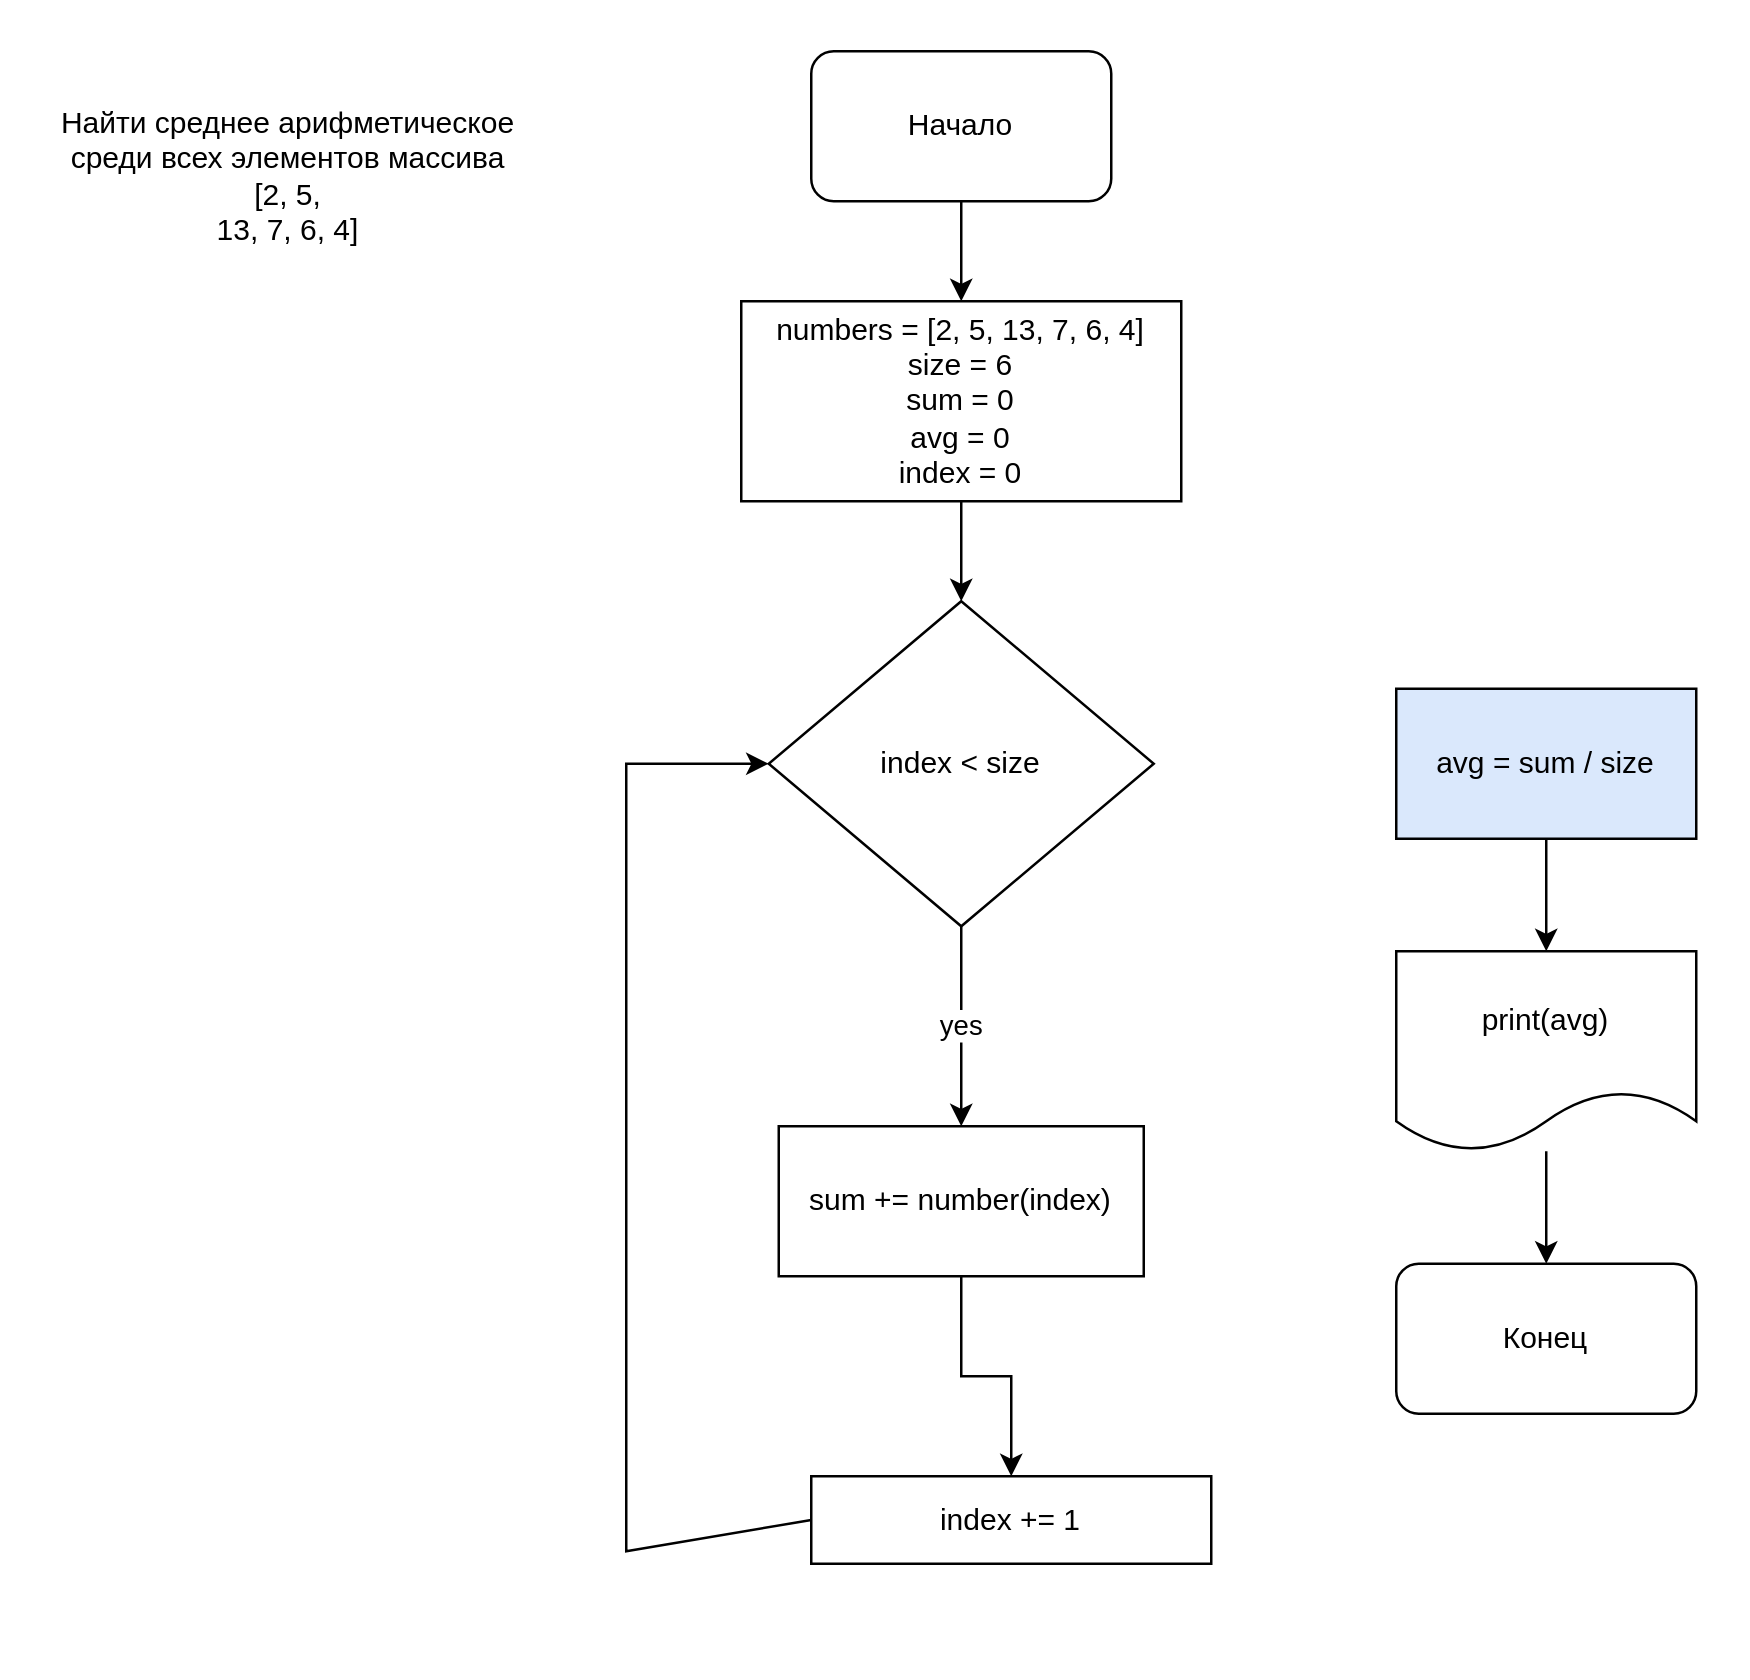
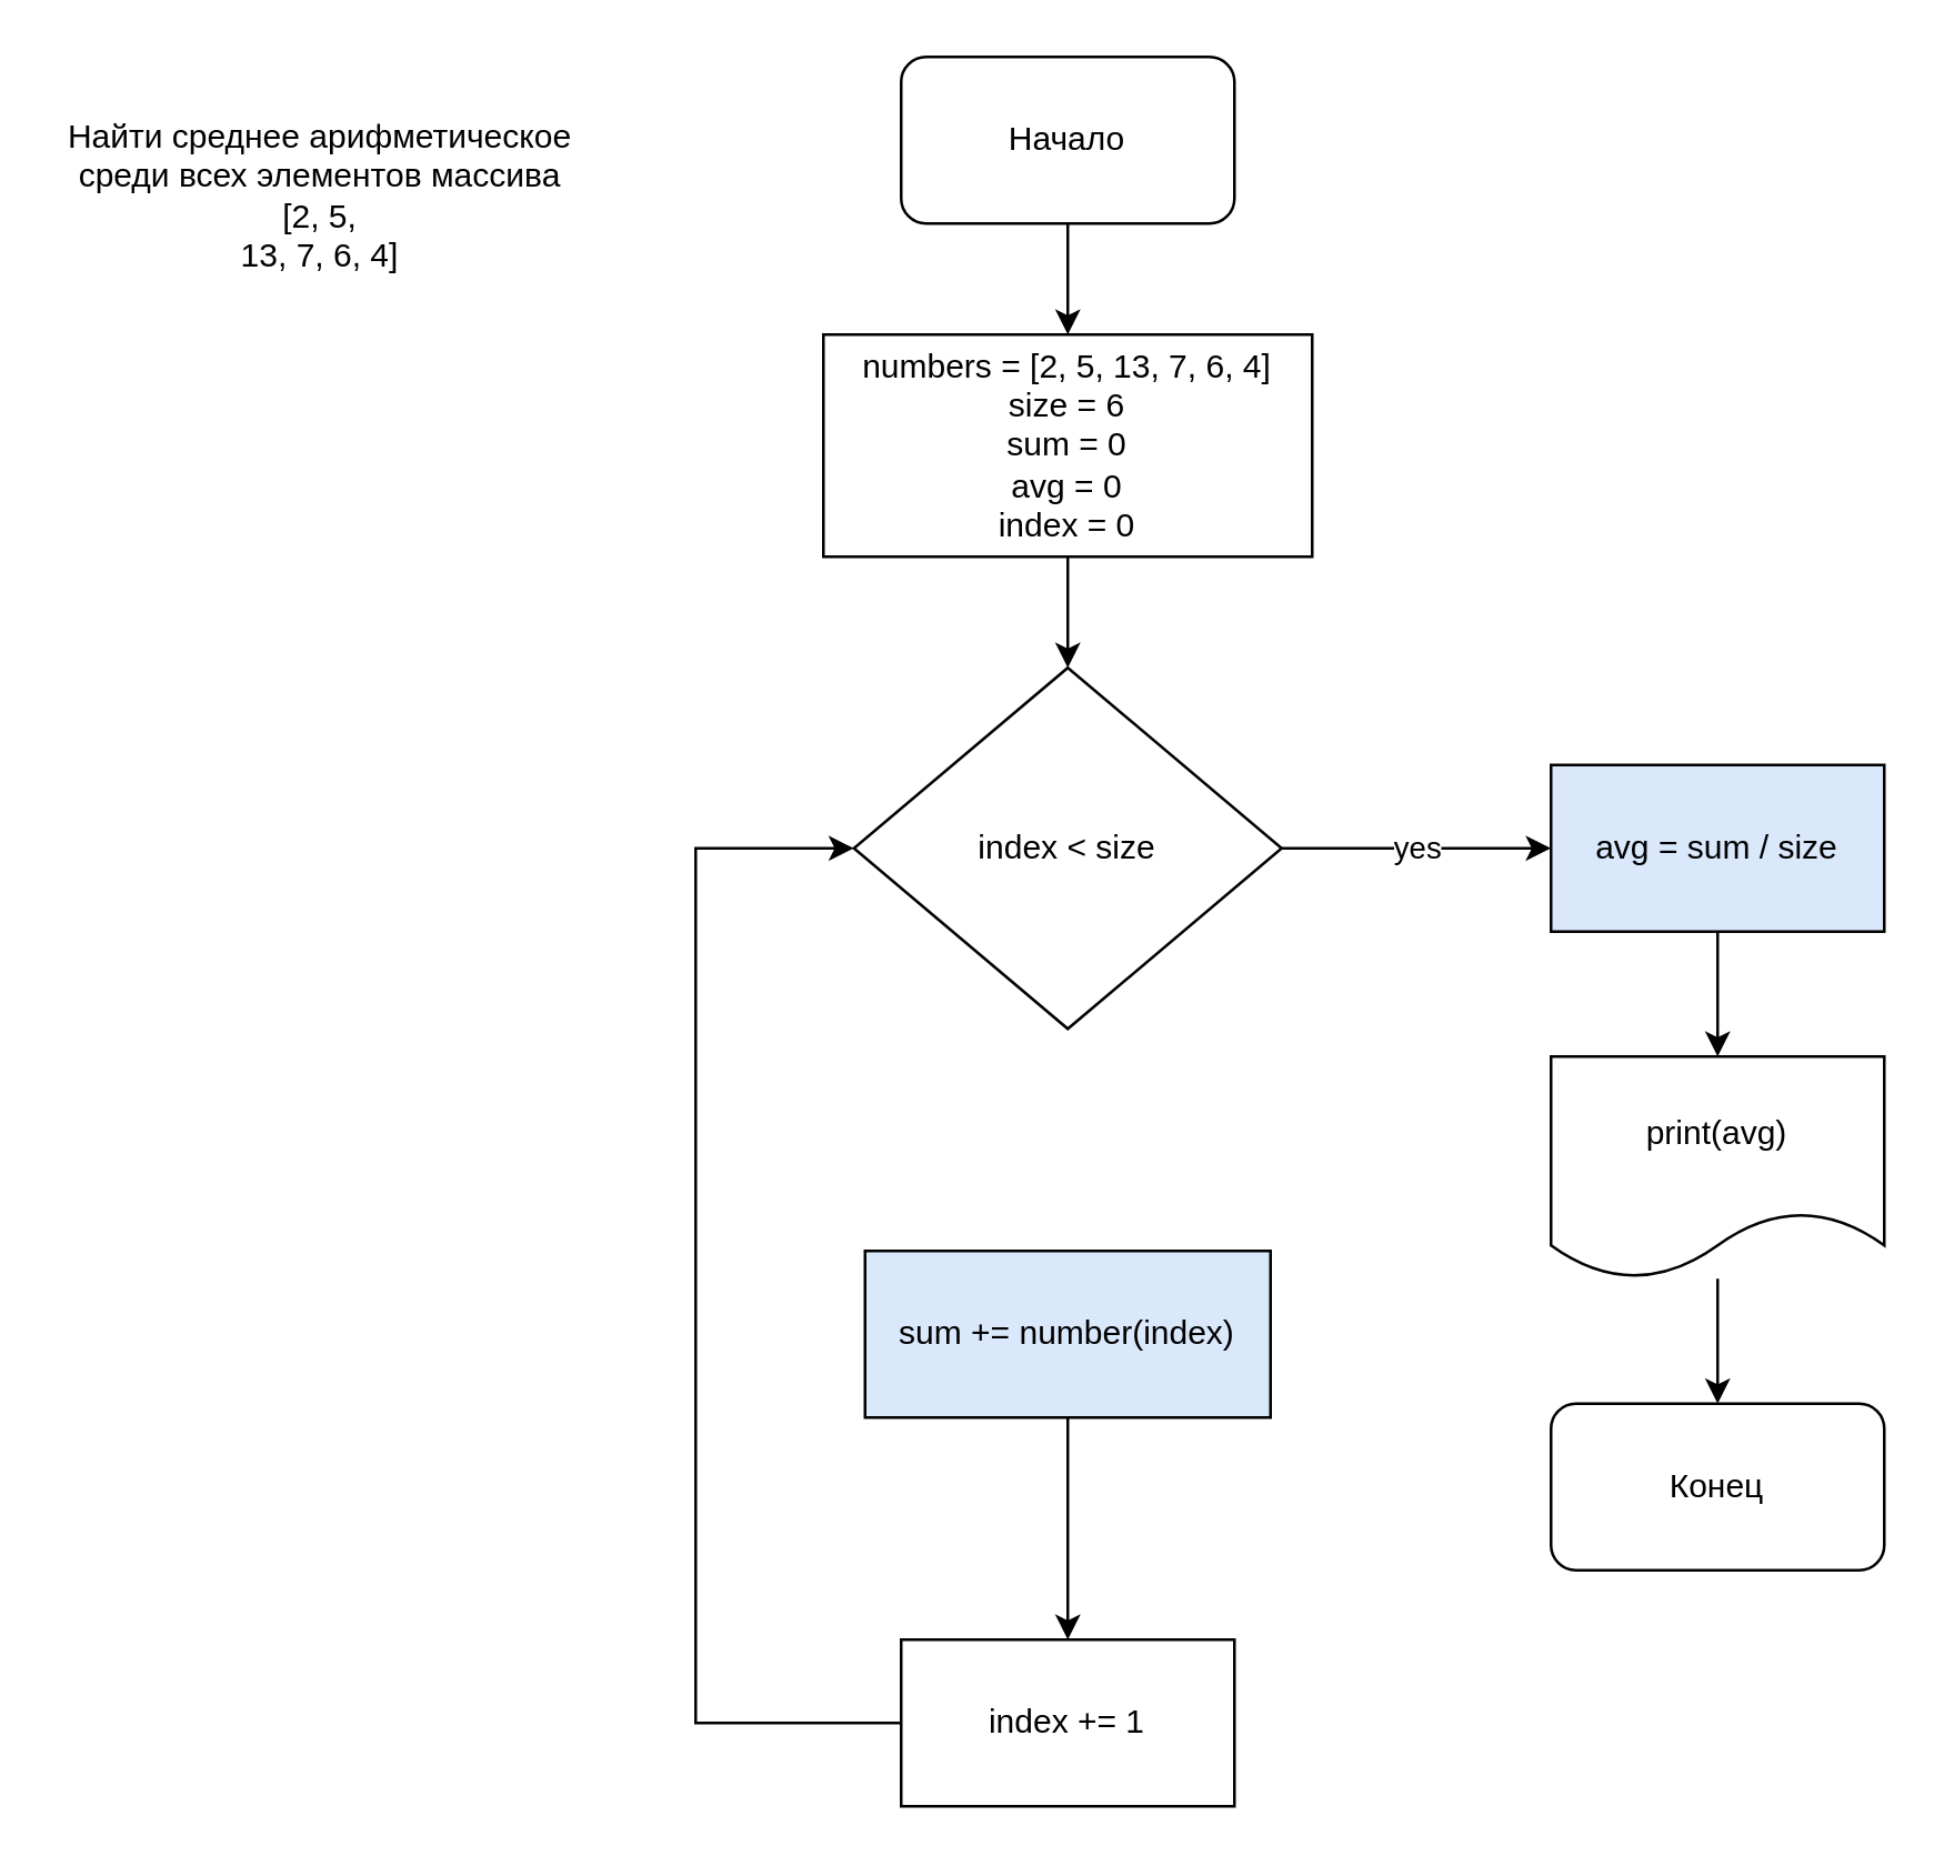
- <mxCell id="6" value="yes" style="edgeStyle=orthogonalEdgeStyle;rounded=0;orthogonalLoop=1;jettySize=auto;html=1;" edge="1" parent="1" source="7" target="13"><mxGeometry relative="1" as="geometry" /></mxCell>
+ <mxCell id="6" value="yes" style="edgeStyle=orthogonalEdgeStyle;rounded=0;orthogonalLoop=1;jettySize=auto;html=1;" edge="1" parent="1" source="7" target="9"><mxGeometry relative="1" as="geometry" /></mxCell>
- <mxCell id="13" value="sum += number(index)" style="whiteSpace=wrap;html=1;" vertex="1" parent="1"><mxGeometry x="311" y="450" width="146" height="60" as="geometry" /></mxCell>
+ <mxCell id="13" value="sum += number(index)" style="whiteSpace=wrap;html=1;fillColor=#dae8fc;" vertex="1" parent="1"><mxGeometry x="311" y="450" width="146" height="60" as="geometry" /></mxCell>
- <mxCell id="14" value="index += 1" style="whiteSpace=wrap;html=1;" vertex="1" parent="1"><mxGeometry x="324" y="590" width="160" height="35" as="geometry" /></mxCell>
+ <mxCell id="14" value="index += 1" style="whiteSpace=wrap;html=1;" vertex="1" parent="1"><mxGeometry x="324" y="590" width="120" height="60" as="geometry" /></mxCell>
